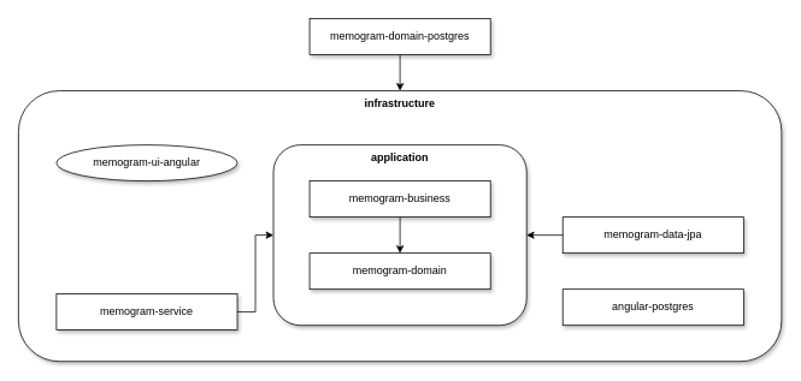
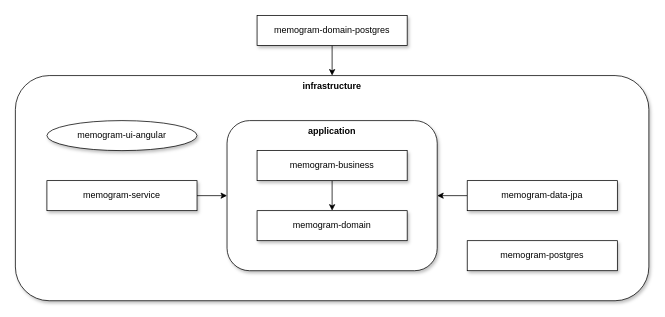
- <mxCell id="14" value="angular-postgres" style="rounded=0;whiteSpace=wrap;html=1;shadow=1;" vertex="1" parent="1"><mxGeometry x="622" y="320" width="200" height="40" as="geometry" /></mxCell>
+ <mxCell id="14" value="memogram-postgres" style="rounded=0;whiteSpace=wrap;html=1;shadow=1;" vertex="1" parent="1"><mxGeometry x="622" y="320" width="200" height="40" as="geometry" /></mxCell>
- <mxCell id="10" value="memogram-service" style="rounded=0;whiteSpace=wrap;html=1;shadow=1;" vertex="1" parent="1"><mxGeometry x="62" y="325" width="200" height="40" as="geometry" /></mxCell>
+ <mxCell id="10" value="memogram-service" style="rounded=0;whiteSpace=wrap;html=1;shadow=1;" vertex="1" parent="1"><mxGeometry x="62" y="240" width="200" height="40" as="geometry" /></mxCell>
